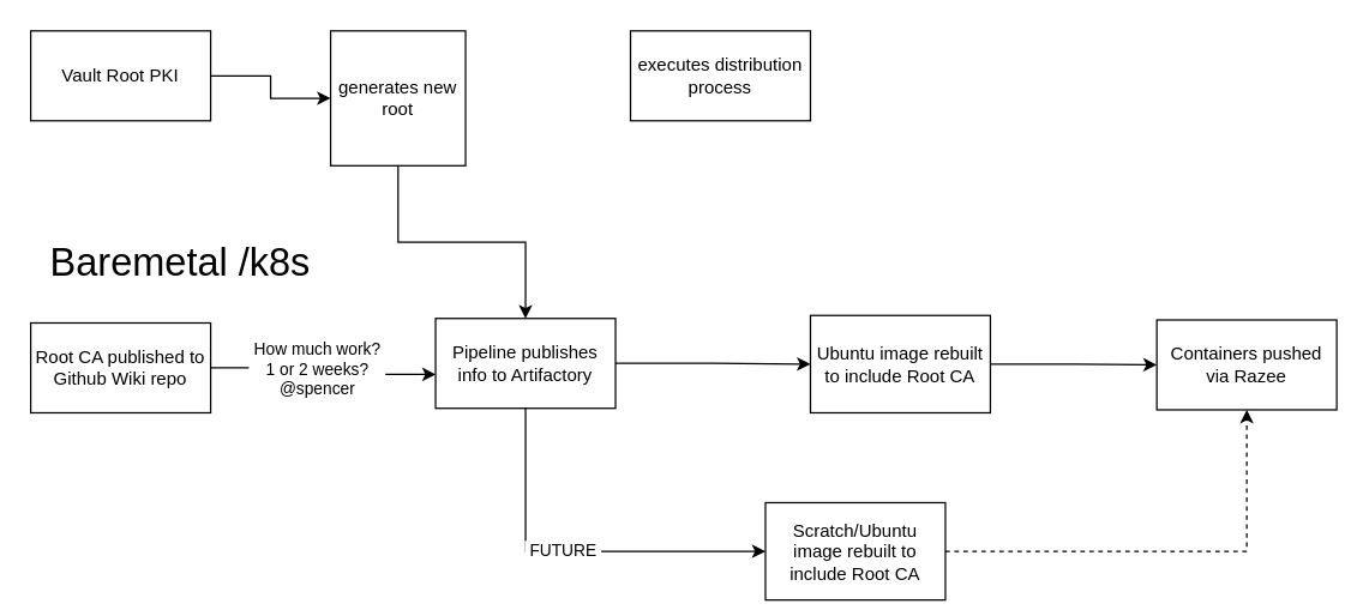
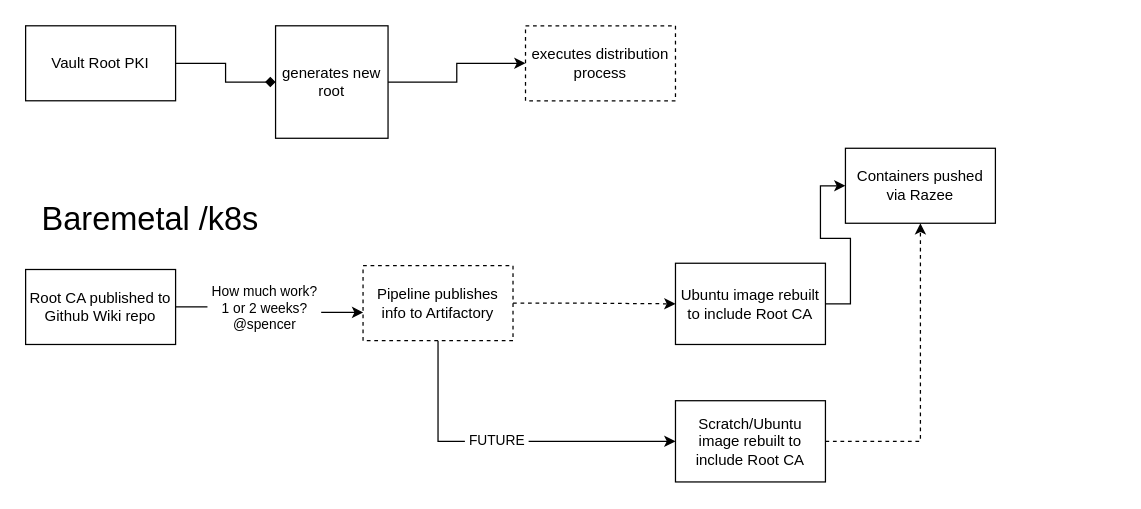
- <mxCell id="6" value="executes distribution process" style="rounded=0;whiteSpace=wrap;html=1;" vertex="1" parent="1"><mxGeometry x="420" y="20" width="120" height="60" as="geometry" /></mxCell>
+ <mxCell id="6" value="executes distribution process" style="rounded=0;whiteSpace=wrap;html=1;dashed=1;" vertex="1" parent="1"><mxGeometry x="420" y="20" width="120" height="60" as="geometry" /></mxCell>
- <mxCell id="2" value="" style="edgeStyle=orthogonalEdgeStyle;rounded=0;orthogonalLoop=1;jettySize=auto;html=1;" edge="1" parent="1" source="3" target="5"><mxGeometry relative="1" as="geometry" /></mxCell>
+ <mxCell id="2" value="" style="edgeStyle=orthogonalEdgeStyle;rounded=0;orthogonalLoop=1;jettySize=auto;html=1;endArrow=diamond;" edge="1" parent="1" source="3" target="5"><mxGeometry relative="1" as="geometry" /></mxCell>
- <mxCell id="4" value="" style="edgeStyle=orthogonalEdgeStyle;rounded=0;orthogonalLoop=1;jettySize=auto;html=1;" edge="1" parent="1" source="5" target="12"><mxGeometry relative="1" as="geometry" /></mxCell>
+ <mxCell id="4" value="" style="edgeStyle=orthogonalEdgeStyle;rounded=0;orthogonalLoop=1;jettySize=auto;html=1;" edge="1" parent="1" source="5" target="6"><mxGeometry relative="1" as="geometry" /></mxCell>
- <mxCell id="12" value="Pipeline publishes info to Artifactory" style="rounded=0;whiteSpace=wrap;html=1;" vertex="1" parent="1"><mxGeometry x="290" y="212" width="120" height="60" as="geometry" /></mxCell>
+ <mxCell id="12" value="Pipeline publishes info to Artifactory" style="rounded=0;whiteSpace=wrap;html=1;dashed=1;" vertex="1" parent="1"><mxGeometry x="290" y="212" width="120" height="60" as="geometry" /></mxCell>
- <mxCell id="11" value="" style="edgeStyle=orthogonalEdgeStyle;rounded=0;orthogonalLoop=1;jettySize=auto;html=1;entryX=0;entryY=0.5;entryDx=0;entryDy=0;" edge="1" parent="1" source="12" target="14"><mxGeometry x="-0.004" relative="1" as="geometry"><mxPoint as="offset" /></mxGeometry></mxCell>
+ <mxCell id="11" value="" style="edgeStyle=orthogonalEdgeStyle;rounded=0;orthogonalLoop=1;jettySize=auto;html=1;entryX=0;entryY=0.5;entryDx=0;entryDy=0;dashed=1;" edge="1" parent="1" source="12" target="14"><mxGeometry x="-0.004" relative="1" as="geometry"><mxPoint as="offset" /></mxGeometry></mxCell>
- <mxCell id="15" value="Containers pushed via Razee" style="rounded=0;whiteSpace=wrap;html=1;" vertex="1" parent="1"><mxGeometry x="771" y="213" width="120" height="60" as="geometry" /></mxCell>
+ <mxCell id="15" value="Containers pushed via Razee" style="rounded=0;whiteSpace=wrap;html=1;" vertex="1" parent="1"><mxGeometry x="676" y="118" width="120" height="60" as="geometry" /></mxCell>
- <mxCell id="19" value="Scratch/Ubuntu image rebuilt to include Root CA" style="rounded=0;whiteSpace=wrap;html=1;" vertex="1" parent="1"><mxGeometry x="510" y="335" width="120" height="65" as="geometry" /></mxCell>
+ <mxCell id="19" value="Scratch/Ubuntu image rebuilt to include Root CA" style="rounded=0;whiteSpace=wrap;html=1;" vertex="1" parent="1"><mxGeometry x="540" y="320" width="120" height="65" as="geometry" /></mxCell>
